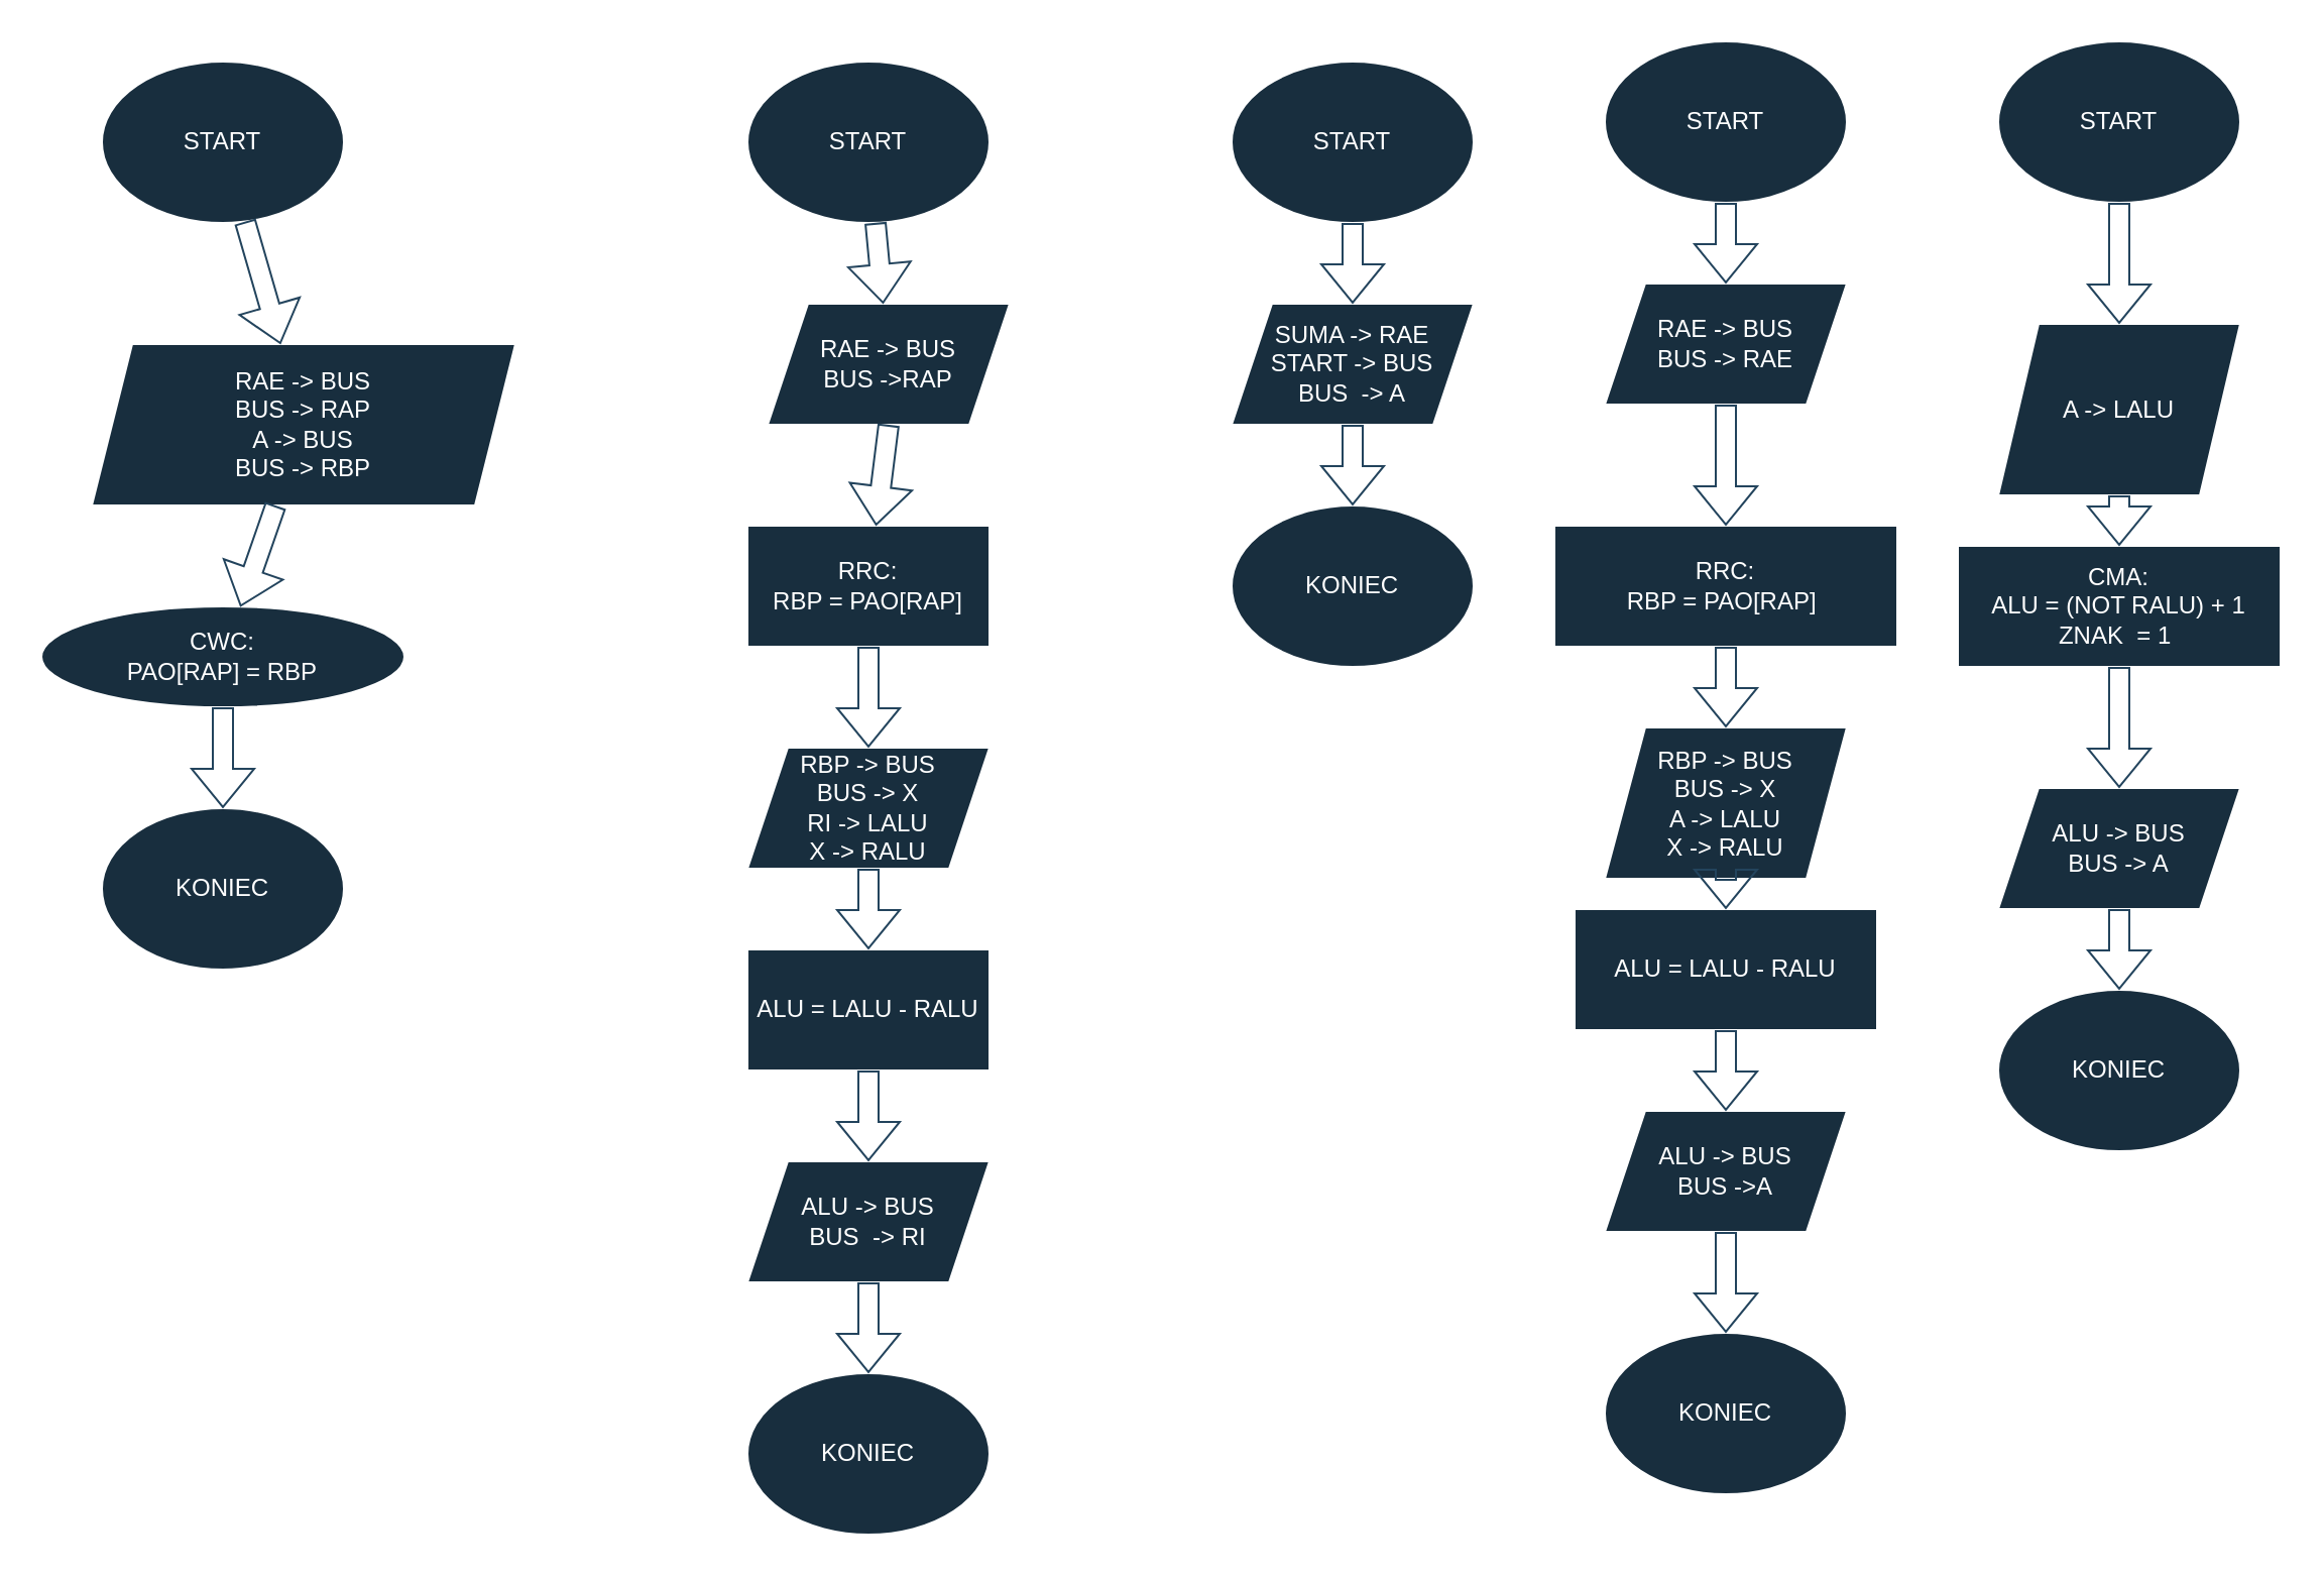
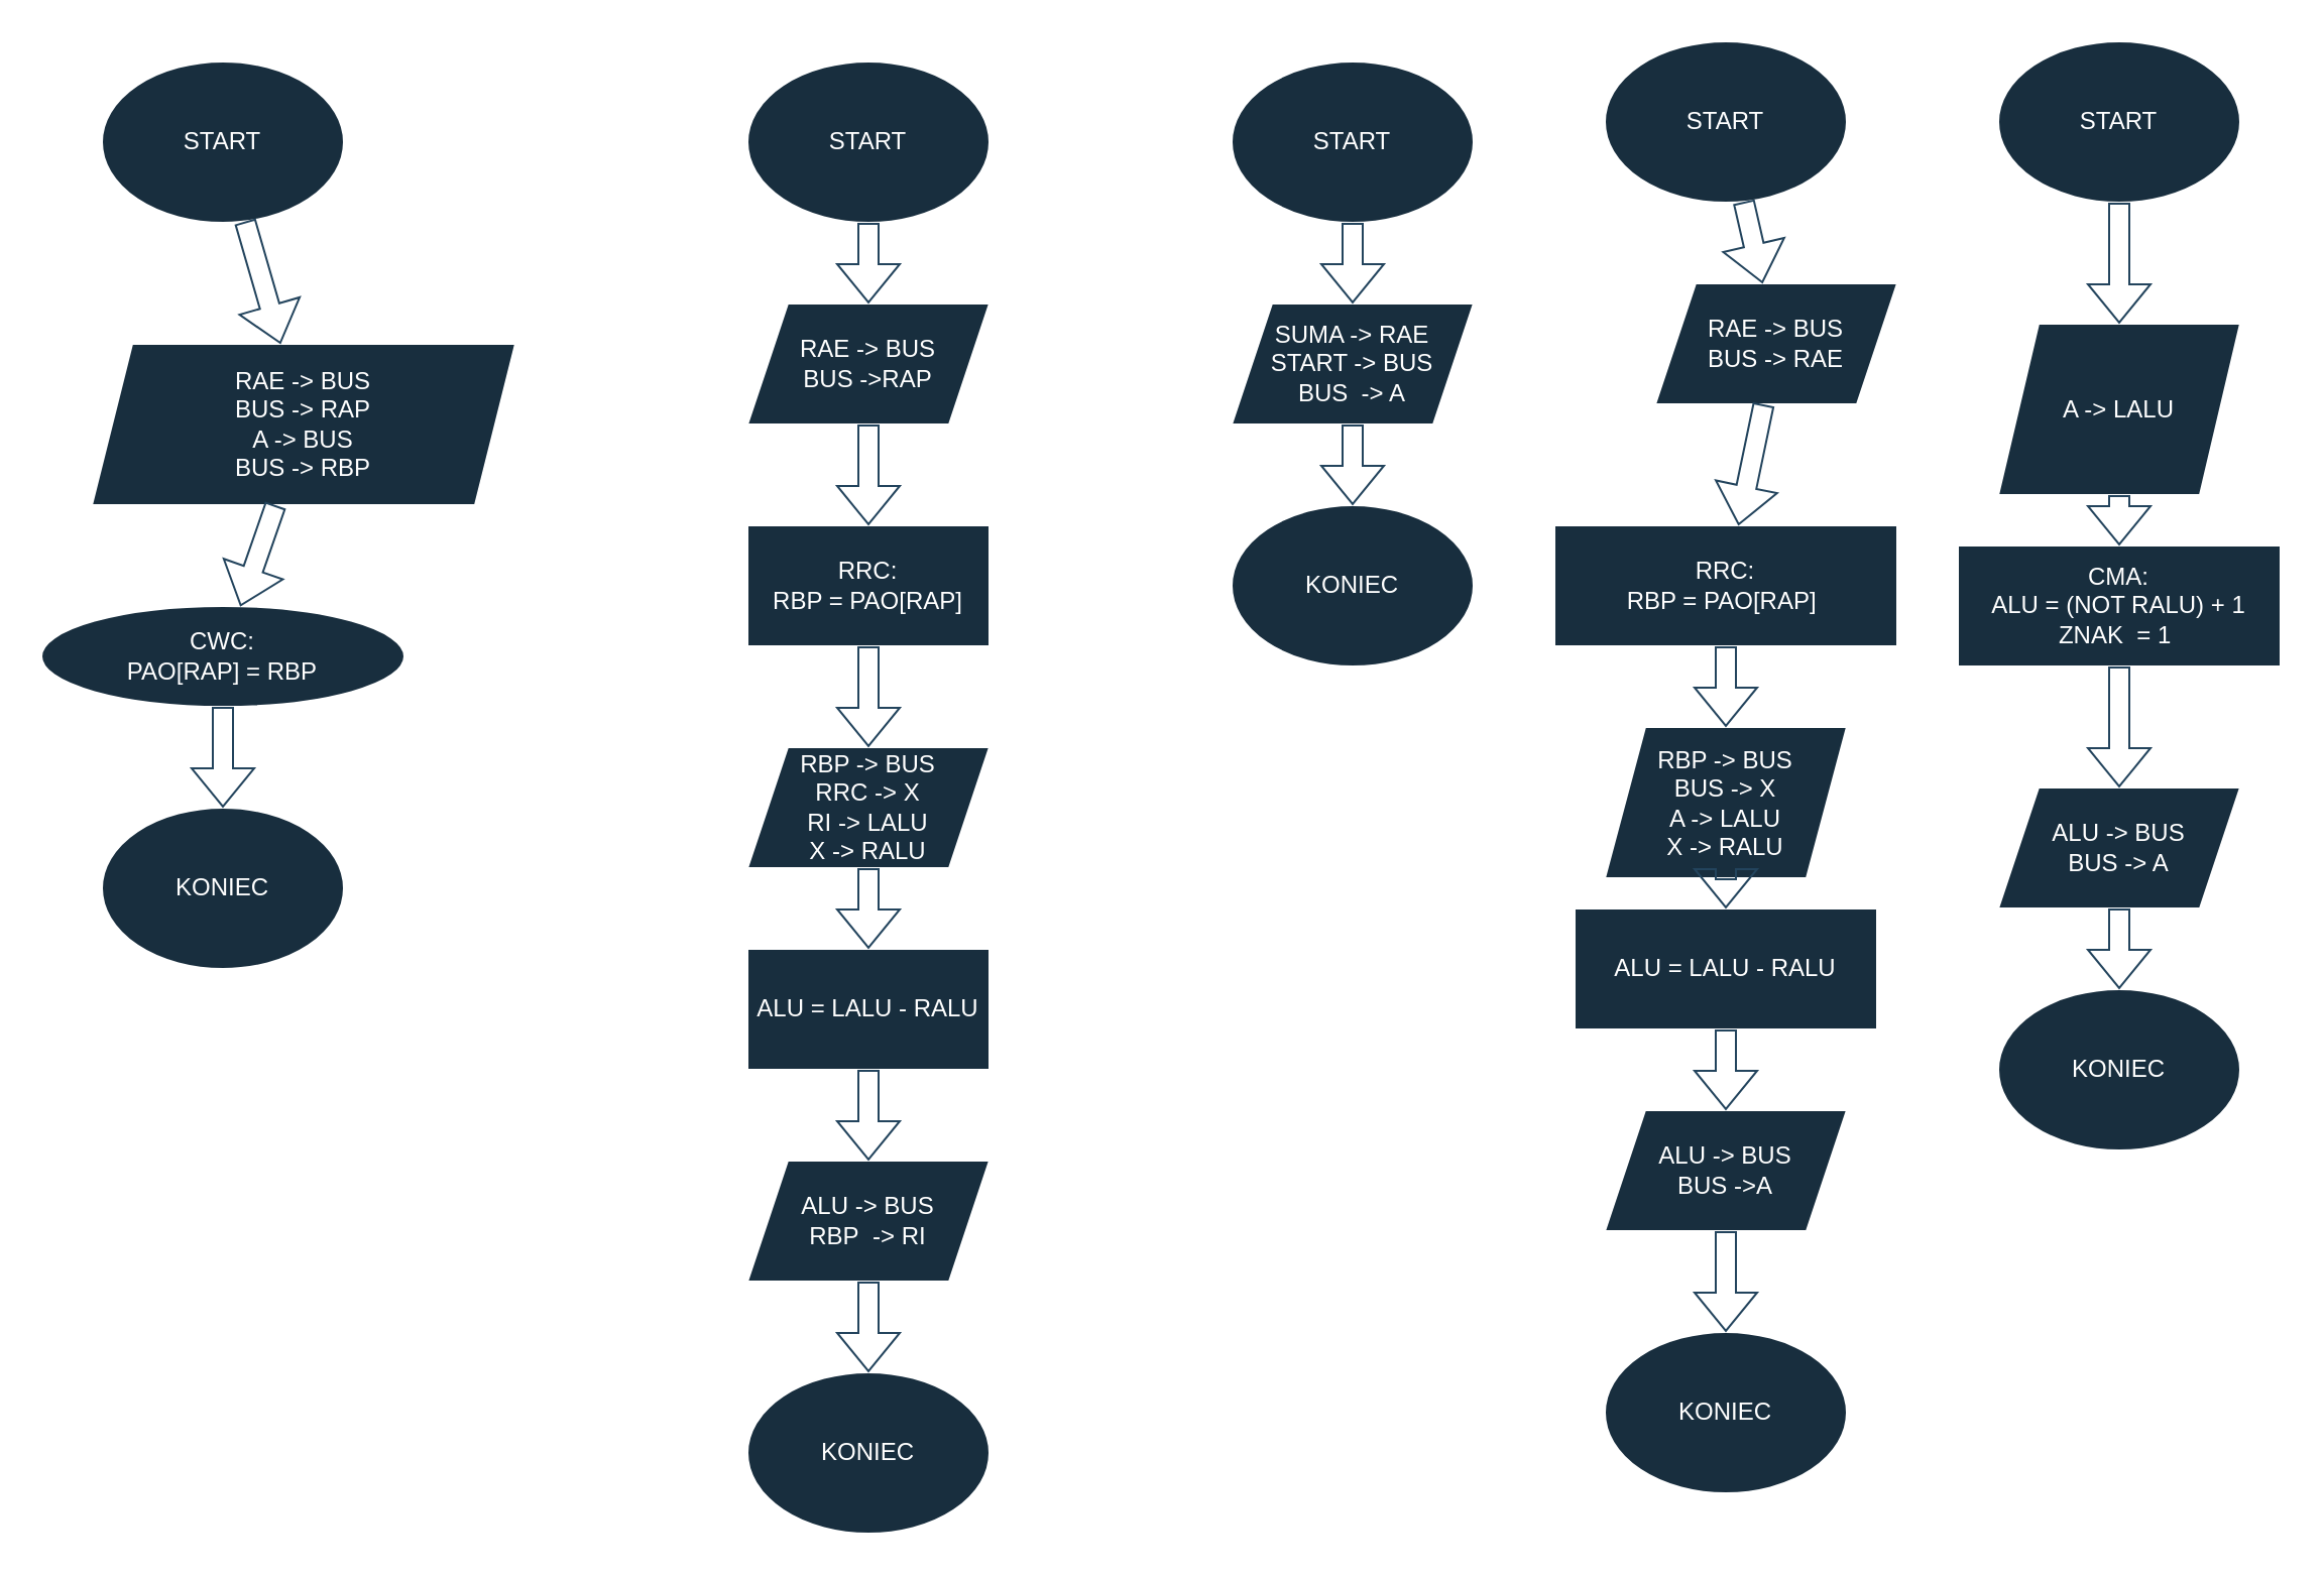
- <mxCell id="3" value="RAE -&amp;gt; BUS&lt;br&gt;BUS -&amp;gt; RAE" style="shape=parallelogram;perimeter=parallelogramPerimeter;whiteSpace=wrap;html=1;fixedSize=1;labelBackgroundColor=none;fillColor=#182E3E;strokeColor=#FFFFFF;fontColor=#FFFFFF;" vertex="1" parent="1"><mxGeometry x="795" y="140" width="120" height="60" as="geometry" /></mxCell>
+ <mxCell id="3" value="RAE -&amp;gt; BUS&lt;br&gt;BUS -&amp;gt; RAE" style="shape=parallelogram;perimeter=parallelogramPerimeter;whiteSpace=wrap;html=1;fixedSize=1;labelBackgroundColor=none;fillColor=#182E3E;strokeColor=#FFFFFF;fontColor=#FFFFFF;" vertex="1" parent="1"><mxGeometry x="820" y="140" width="120" height="60" as="geometry" /></mxCell>
- <mxCell id="30" value="RAE -&amp;gt; BUS&lt;br&gt;BUS -&amp;gt;RAP" style="shape=parallelogram;perimeter=parallelogramPerimeter;whiteSpace=wrap;html=1;fixedSize=1;strokeColor=#FFFFFF;fontColor=#FFFFFF;fillColor=#182E3E;" vertex="1" parent="1"><mxGeometry x="380" y="150" width="120" height="60" as="geometry" /></mxCell>
+ <mxCell id="30" value="RAE -&amp;gt; BUS&lt;br&gt;BUS -&amp;gt;RAP" style="shape=parallelogram;perimeter=parallelogramPerimeter;whiteSpace=wrap;html=1;fixedSize=1;strokeColor=#FFFFFF;fontColor=#FFFFFF;fillColor=#182E3E;" vertex="1" parent="1"><mxGeometry x="370" y="150" width="120" height="60" as="geometry" /></mxCell>
- <mxCell id="32" value="RBP -&amp;gt; BUS&lt;br&gt;BUS -&amp;gt; X&lt;br&gt;RI -&amp;gt; LALU&lt;br&gt;X -&amp;gt; RALU" style="shape=parallelogram;perimeter=parallelogramPerimeter;whiteSpace=wrap;html=1;fixedSize=1;strokeColor=#FFFFFF;fontColor=#FFFFFF;fillColor=#182E3E;" vertex="1" parent="1"><mxGeometry x="370" y="370" width="120" height="60" as="geometry" /></mxCell>
+ <mxCell id="32" value="RBP -&amp;gt; BUS&lt;br&gt;RRC -&amp;gt; X&lt;br&gt;RI -&amp;gt; LALU&lt;br&gt;X -&amp;gt; RALU" style="shape=parallelogram;perimeter=parallelogramPerimeter;whiteSpace=wrap;html=1;fixedSize=1;strokeColor=#FFFFFF;fontColor=#FFFFFF;fillColor=#182E3E;" vertex="1" parent="1"><mxGeometry x="370" y="370" width="120" height="60" as="geometry" /></mxCell>
- <mxCell id="34" value="ALU -&amp;gt; BUS&lt;br&gt;BUS&amp;nbsp; -&amp;gt; RI" style="shape=parallelogram;perimeter=parallelogramPerimeter;whiteSpace=wrap;html=1;fixedSize=1;strokeColor=#FFFFFF;fontColor=#FFFFFF;fillColor=#182E3E;" vertex="1" parent="1"><mxGeometry x="370" y="575" width="120" height="60" as="geometry" /></mxCell>
+ <mxCell id="34" value="ALU -&amp;gt; BUS&lt;br&gt;RBP&amp;nbsp; -&amp;gt; RI" style="shape=parallelogram;perimeter=parallelogramPerimeter;whiteSpace=wrap;html=1;fixedSize=1;strokeColor=#FFFFFF;fontColor=#FFFFFF;fillColor=#182E3E;" vertex="1" parent="1"><mxGeometry x="370" y="575" width="120" height="60" as="geometry" /></mxCell>
